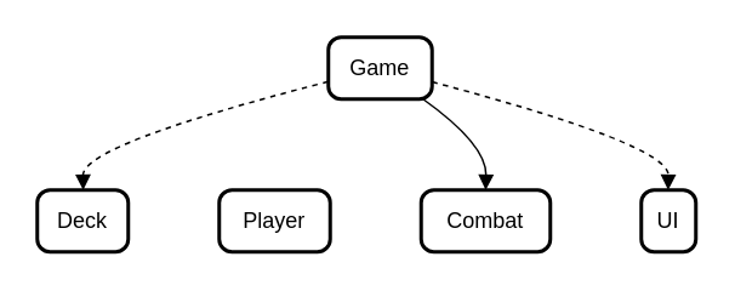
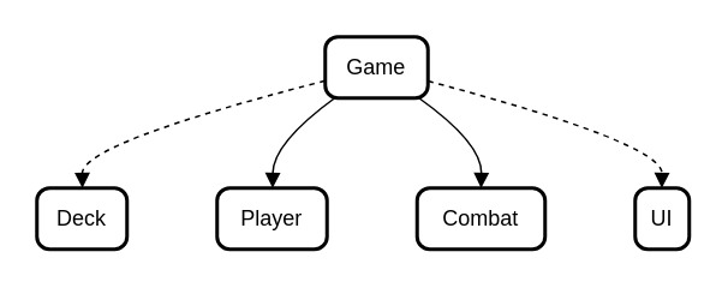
+ <mxCell id="8" value="" style="curved=1;startArrow=none;endArrow=block;exitX=0.092;exitY=1;entryX=0.505;entryY=0;" edge="1" parent="1" source="2" target="4"><mxGeometry relative="1" as="geometry"><Array as="points"><mxPoint x="151" y="79" /></Array></mxGeometry></mxCell>
